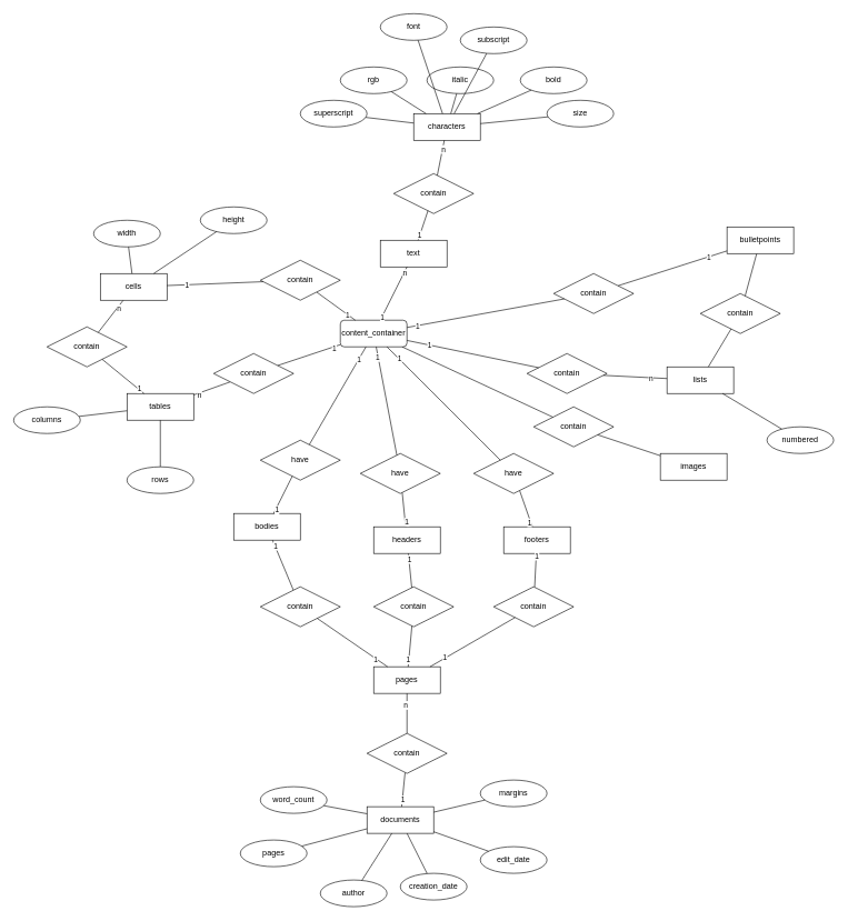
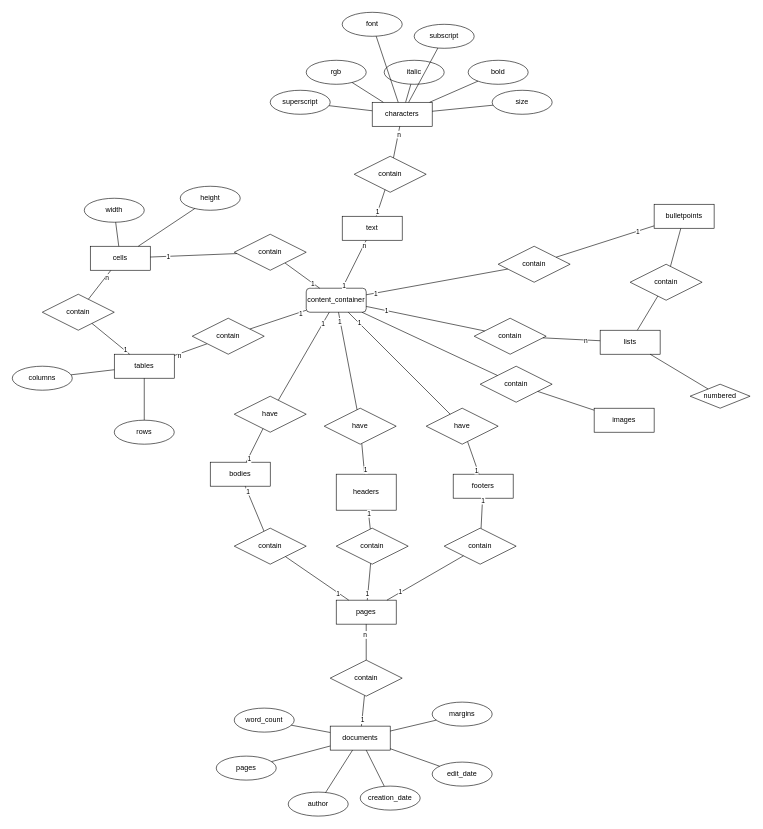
- <mxCell id="75" value="numbered" style="ellipse;whiteSpace=wrap;html=1;align=center;" vertex="1" parent="1"><mxGeometry x="1150" y="640" width="100" height="40" as="geometry" /></mxCell>
+ <mxCell id="75" value="numbered" style="rhombus;whiteSpace=wrap;html=1;align=center;" vertex="1" parent="1"><mxGeometry x="1150" y="640" width="100" height="40" as="geometry" /></mxCell>
- <mxCell id="20" value="headers" style="whiteSpace=wrap;html=1;align=center;" vertex="1" parent="1"><mxGeometry x="560" y="790" width="100" height="40" as="geometry" /></mxCell>
+ <mxCell id="20" value="headers" style="whiteSpace=wrap;html=1;align=center;" vertex="1" parent="1"><mxGeometry x="560" y="790" width="100" height="60" as="geometry" /></mxCell>
